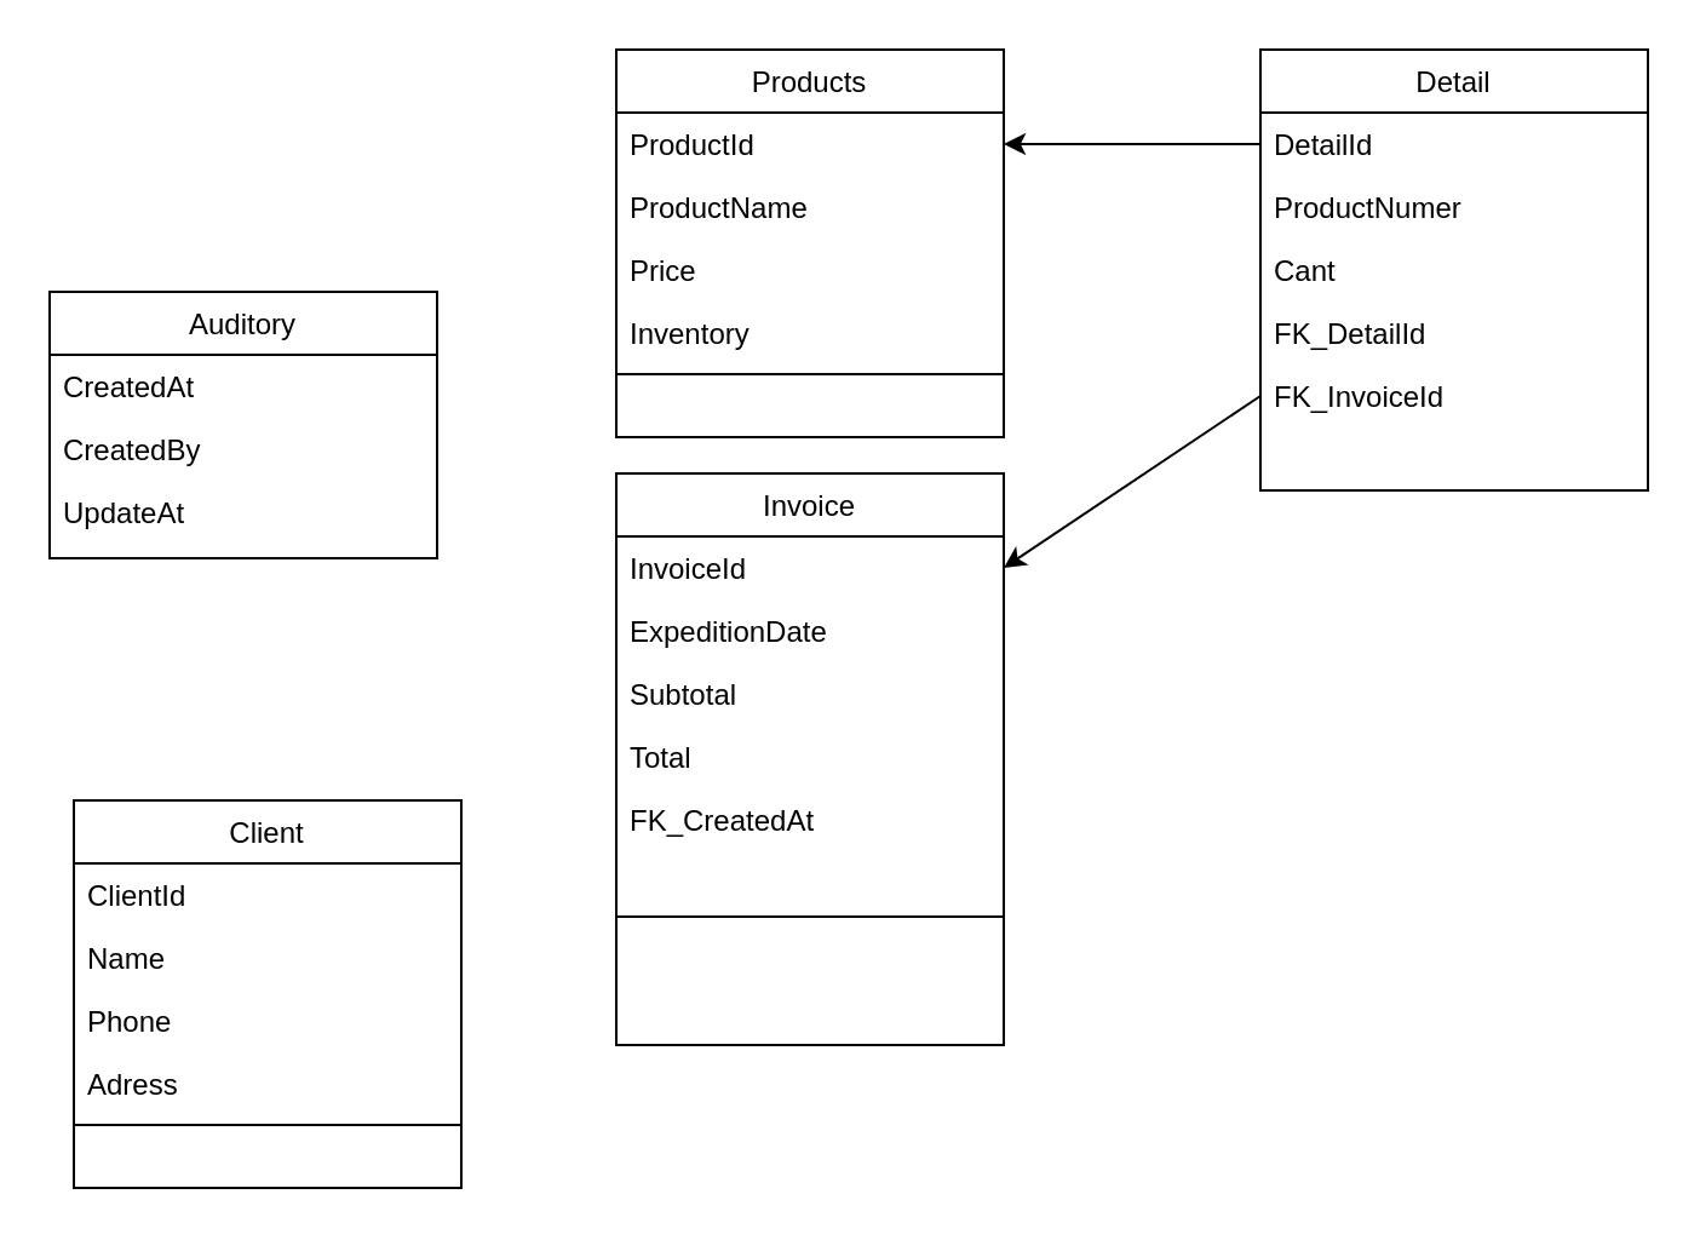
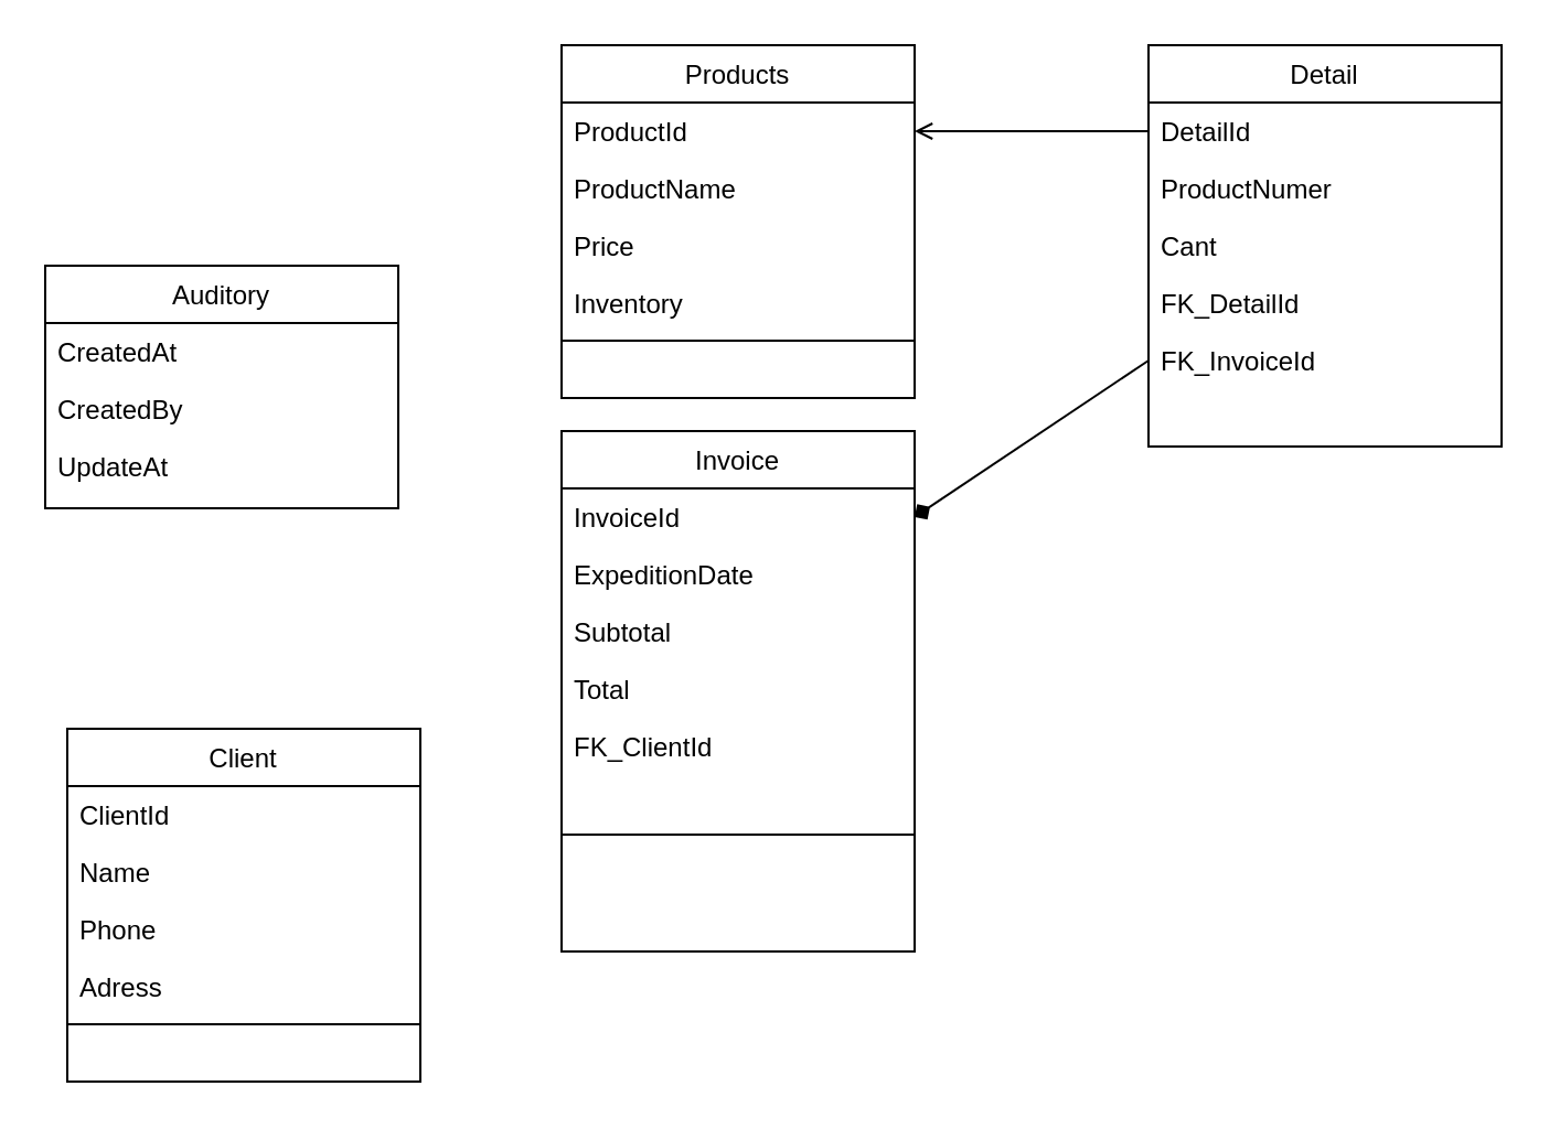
- <mxCell id="29" value="" style="endArrow=classic;html=1;rounded=0;entryX=1;entryY=0.5;entryDx=0;entryDy=0;exitX=0;exitY=0.5;exitDx=0;exitDy=0;" parent="1" source="16" target="3" edge="1"><mxGeometry width="50" height="50" relative="1" as="geometry"><mxPoint x="310" y="280" as="sourcePoint" /><mxPoint x="360" y="230" as="targetPoint" /></mxGeometry></mxCell>
+ <mxCell id="29" value="" style="endArrow=open;html=1;rounded=0;entryX=1;entryY=0.5;entryDx=0;entryDy=0;exitX=0;exitY=0.5;exitDx=0;exitDy=0;" parent="1" source="16" target="3" edge="1"><mxGeometry width="50" height="50" relative="1" as="geometry"><mxPoint x="310" y="280" as="sourcePoint" /><mxPoint x="360" y="230" as="targetPoint" /></mxGeometry></mxCell>
- <mxCell id="22" value="" style="endArrow=classic;html=1;rounded=0;entryX=1;entryY=0.5;entryDx=0;entryDy=0;exitX=0;exitY=0.5;exitDx=0;exitDy=0;" parent="1" source="20" target="9" edge="1"><mxGeometry width="50" height="50" relative="1" as="geometry"><mxPoint x="520" y="207" as="sourcePoint" /><mxPoint x="360" y="230" as="targetPoint" /></mxGeometry></mxCell>
+ <mxCell id="22" value="" style="endArrow=diamond;html=1;rounded=0;entryX=1;entryY=0.5;entryDx=0;entryDy=0;exitX=0;exitY=0.5;exitDx=0;exitDy=0;" parent="1" source="20" target="9" edge="1"><mxGeometry width="50" height="50" relative="1" as="geometry"><mxPoint x="520" y="207" as="sourcePoint" /><mxPoint x="360" y="230" as="targetPoint" /></mxGeometry></mxCell>
- <mxCell id="13" value="FK_CreatedAt" style="text;align=left;verticalAlign=top;spacingLeft=4;spacingRight=4;overflow=hidden;rotatable=0;points=[[0,0.5],[1,0.5]];portConstraint=eastwest;rounded=0;shadow=0;html=0;" parent="8" vertex="1"><mxGeometry y="130" width="160" height="26" as="geometry" /></mxCell>
+ <mxCell id="13" value="FK_ClientId" style="text;align=left;verticalAlign=top;spacingLeft=4;spacingRight=4;overflow=hidden;rotatable=0;points=[[0,0.5],[1,0.5]];portConstraint=eastwest;rounded=0;shadow=0;html=0;" parent="8" vertex="1"><mxGeometry y="130" width="160" height="26" as="geometry" /></mxCell>
